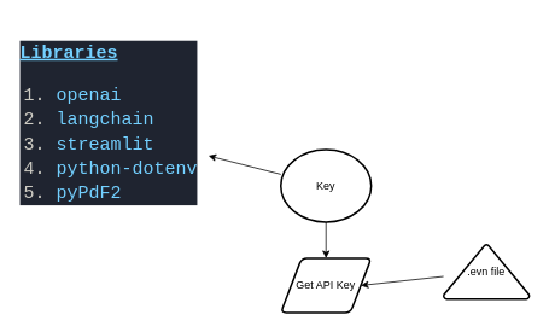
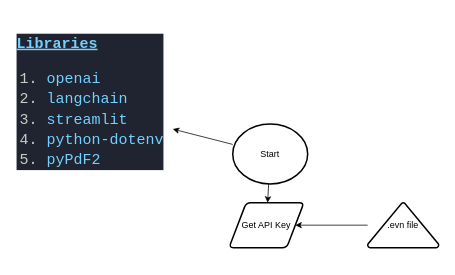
- <mxCell id="4" value="Key&lt;br&gt;" style="strokeWidth=2;html=1;shape=mxgraph.flowchart.start_2;whiteSpace=wrap;" parent="1" vertex="1"><mxGeometry x="310" y="165" width="100" height="80" as="geometry" /></mxCell>
+ <mxCell id="4" value="Start&lt;br&gt;" style="strokeWidth=2;html=1;shape=mxgraph.flowchart.start_2;whiteSpace=wrap;" parent="1" vertex="1"><mxGeometry x="310" y="165" width="100" height="80" as="geometry" /></mxCell>
- <mxCell id="6" value="Get API Key" style="shape=parallelogram;html=1;strokeWidth=2;perimeter=parallelogramPerimeter;whiteSpace=wrap;rounded=1;arcSize=12;size=0.23;" vertex="1" parent="1"><mxGeometry x="310" y="285" width="100" height="60" as="geometry" /></mxCell>
+ <mxCell id="6" value="Get API Key" style="shape=parallelogram;html=1;strokeWidth=2;perimeter=parallelogramPerimeter;whiteSpace=wrap;rounded=1;arcSize=12;size=0.23;" vertex="1" parent="1"><mxGeometry x="305" y="270" width="100" height="60" as="geometry" /></mxCell>
